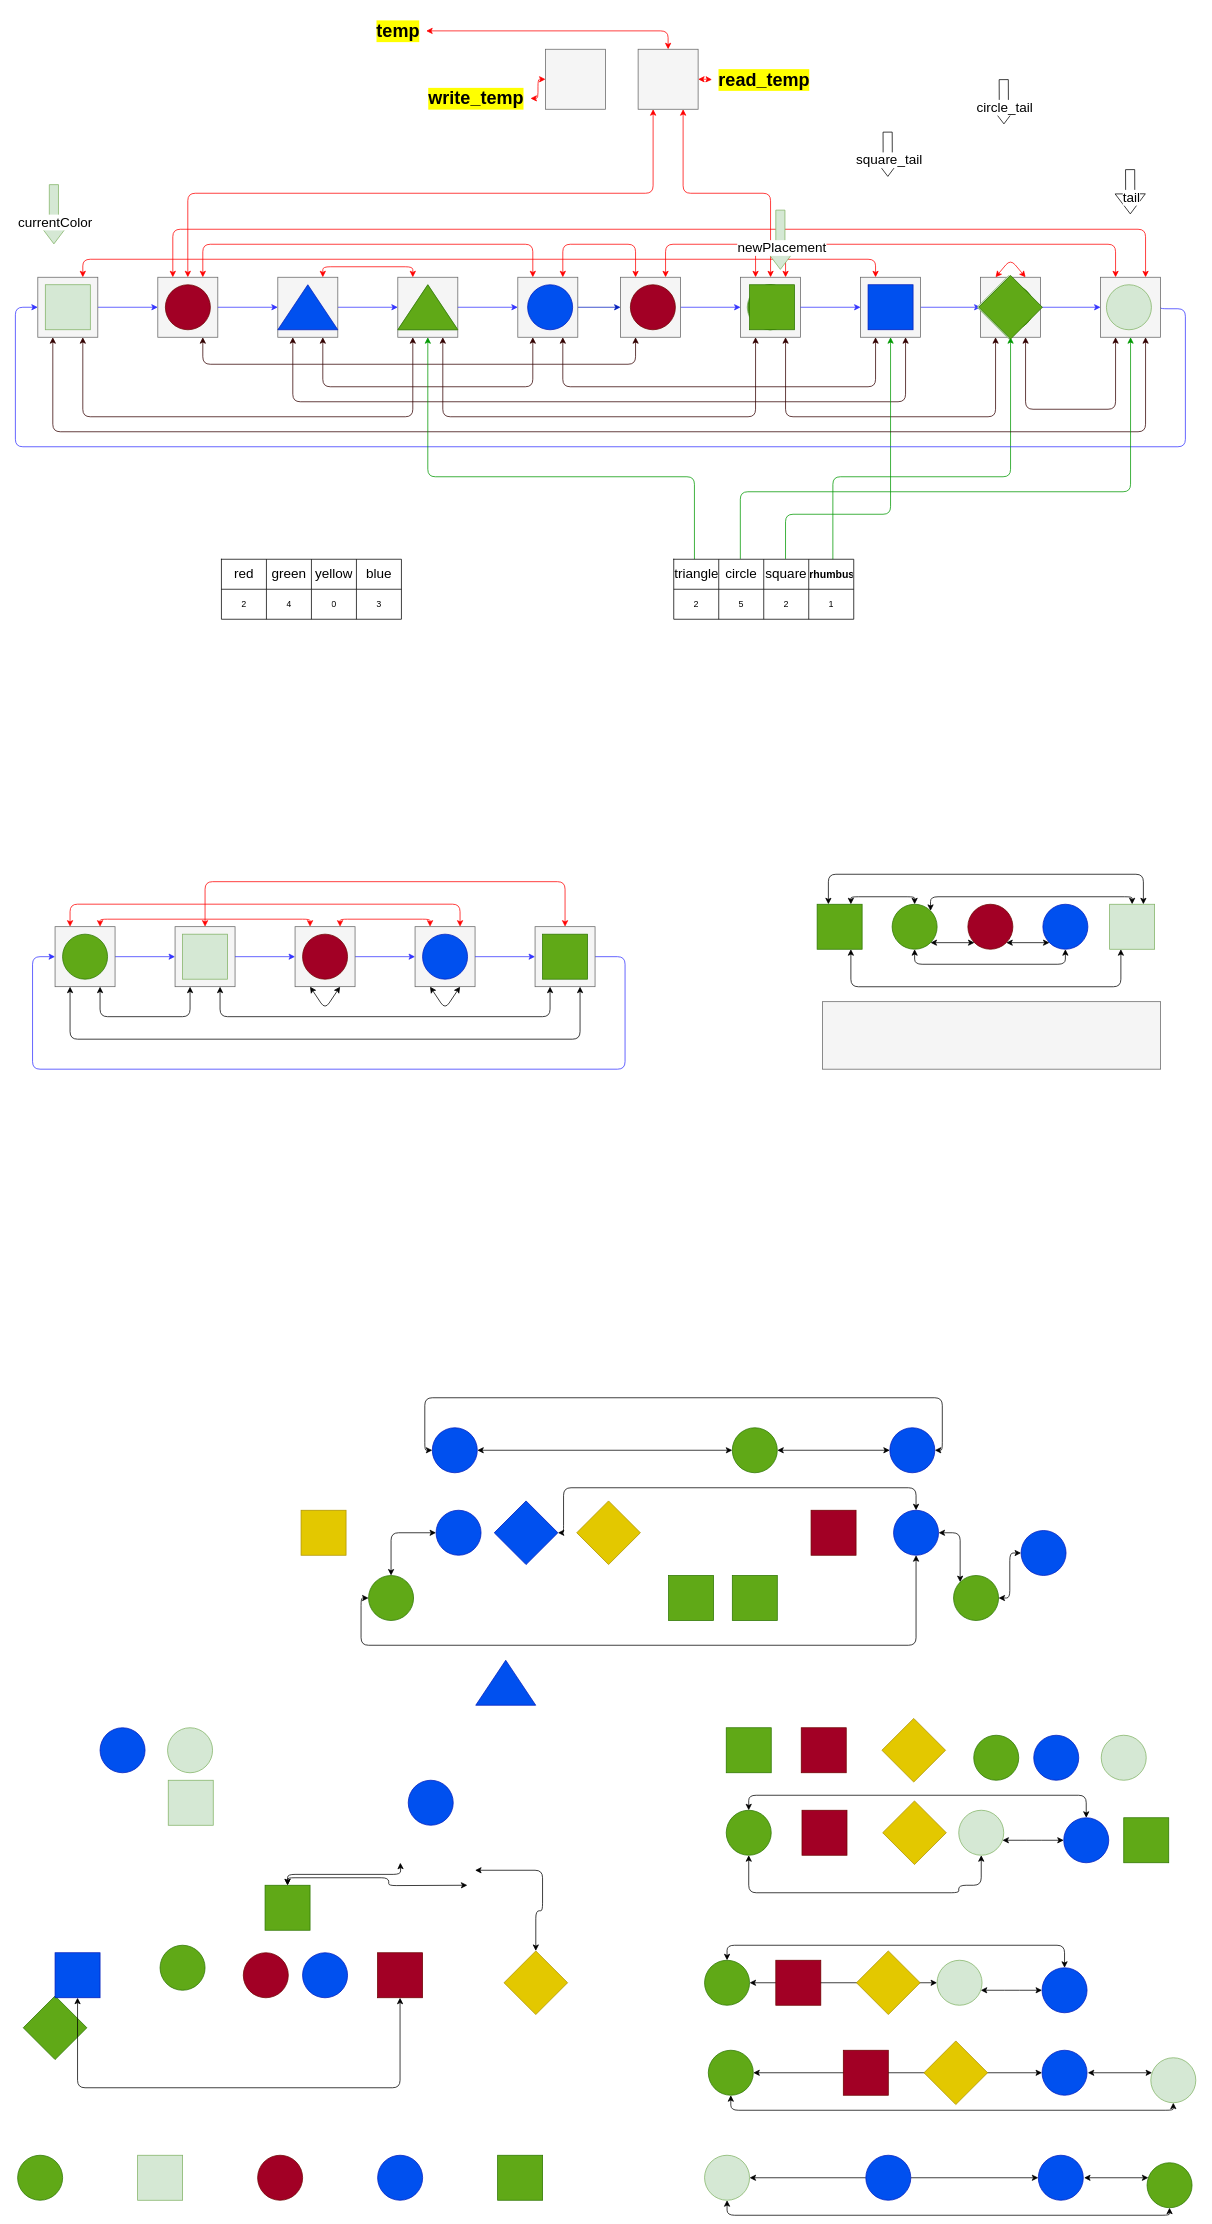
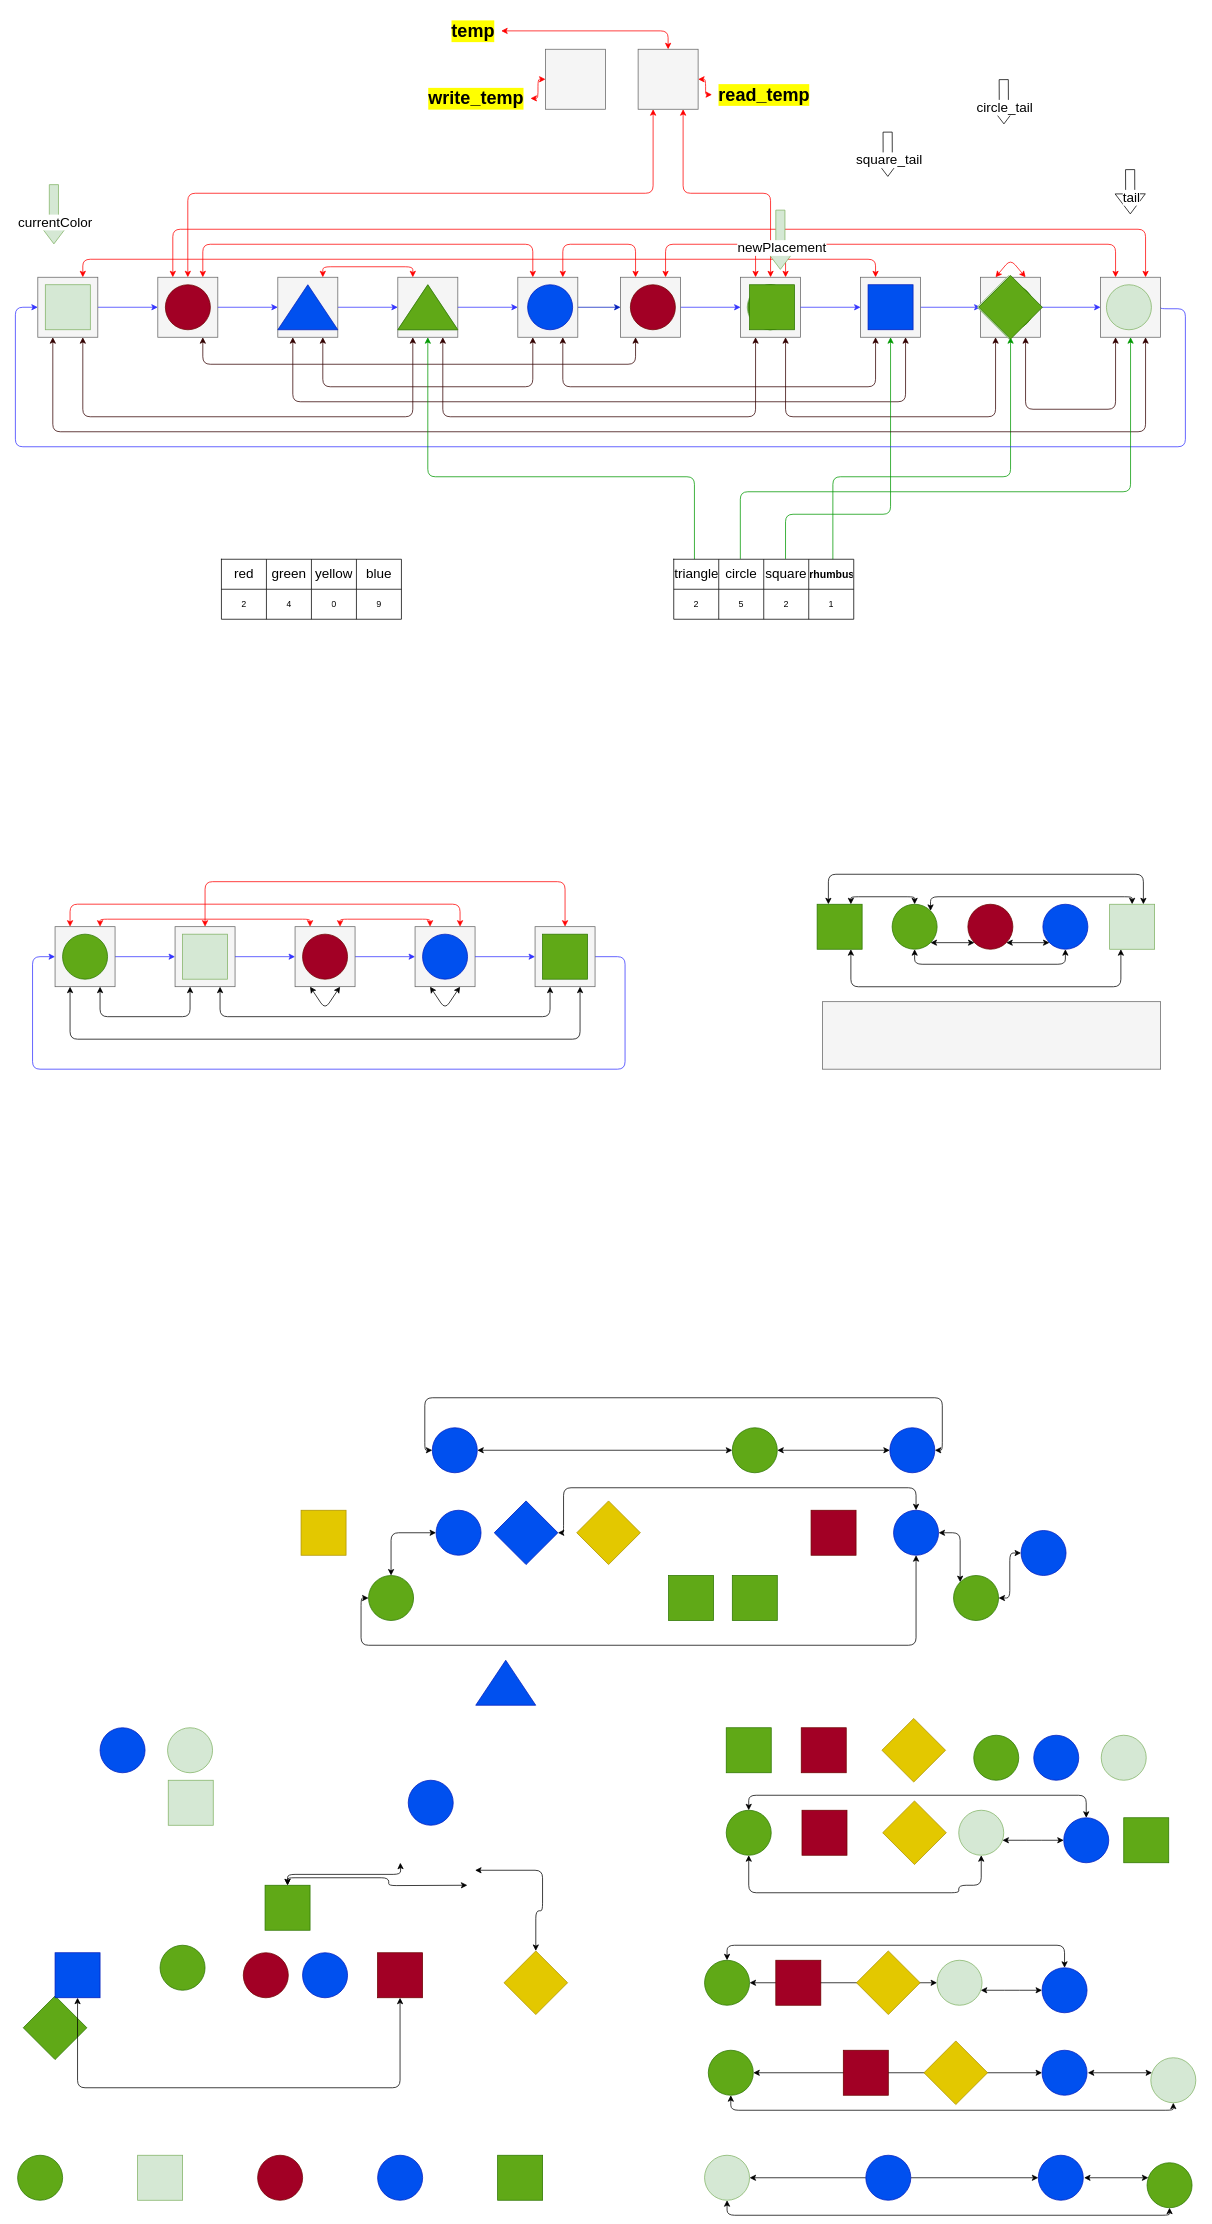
- <mxCell id="203" value="&lt;font style=&quot;font-size: 24px;&quot;&gt;temp&lt;/font&gt;" style="text;html=1;align=center;verticalAlign=middle;resizable=0;points=[];autosize=1;strokeColor=none;fillColor=none;fontStyle=1;fontSize=13;labelBackgroundColor=#FFFF00;" parent="1" vertex="1"><mxGeometry x="492.74" y="20" width="75" height="41" as="geometry" /></mxCell>
+ <mxCell id="203" value="&lt;font style=&quot;font-size: 24px;&quot;&gt;temp&lt;/font&gt;" style="text;html=1;align=center;verticalAlign=middle;resizable=0;points=[];autosize=1;strokeColor=none;fillColor=none;fontStyle=1;fontSize=13;labelBackgroundColor=#FFFF00;" parent="1" vertex="1"><mxGeometry x="592.74" y="20" width="75" height="41" as="geometry" /></mxCell>
- <mxCell id="188" value="&lt;font style=&quot;font-size: 24px;&quot;&gt;read_temp&lt;/font&gt;" style="text;html=1;align=center;verticalAlign=middle;resizable=0;points=[];autosize=1;strokeColor=none;fillColor=none;fontStyle=1;fontSize=13;labelBackgroundColor=#FFFF00;" parent="1" vertex="1"><mxGeometry x="948.83" y="85" width="139" height="41" as="geometry" /></mxCell>
+ <mxCell id="188" value="&lt;font style=&quot;font-size: 24px;&quot;&gt;read_temp&lt;/font&gt;" style="text;html=1;align=center;verticalAlign=middle;resizable=0;points=[];autosize=1;strokeColor=none;fillColor=none;fontStyle=1;fontSize=13;labelBackgroundColor=#FFFF00;" parent="1" vertex="1"><mxGeometry x="948.83" y="105" width="139" height="41" as="geometry" /></mxCell>
- <mxCell id="214" value="3" style="shape=partialRectangle;html=1;whiteSpace=wrap;connectable=0;fillColor=none;top=0;left=0;bottom=0;right=0;overflow=hidden;" parent="210" vertex="1"><mxGeometry x="180" width="60" height="40" as="geometry"><mxRectangle width="60" height="40" as="alternateBounds" /></mxGeometry></mxCell>
+ <mxCell id="214" value="9" style="shape=partialRectangle;html=1;whiteSpace=wrap;connectable=0;fillColor=none;top=0;left=0;bottom=0;right=0;overflow=hidden;" parent="210" vertex="1"><mxGeometry x="180" width="60" height="40" as="geometry"><mxRectangle width="60" height="40" as="alternateBounds" /></mxGeometry></mxCell>
